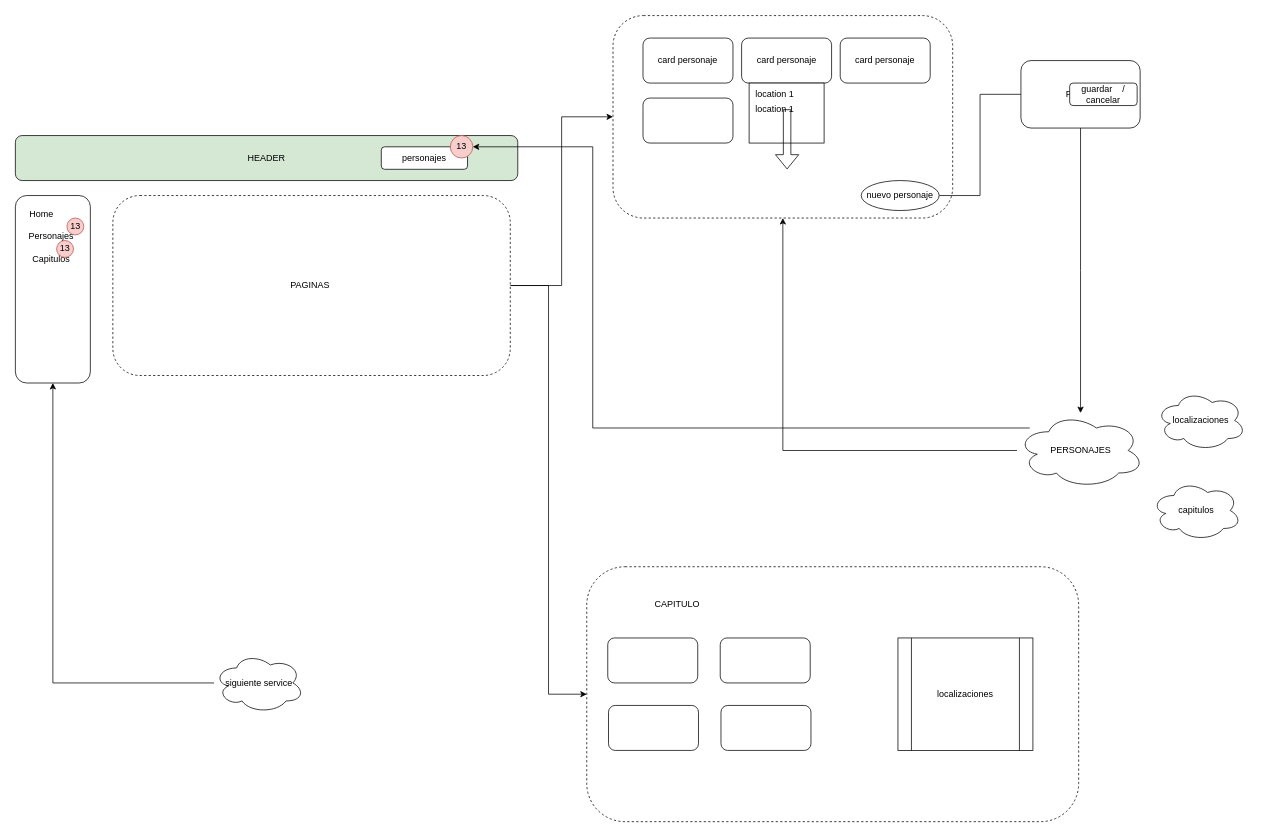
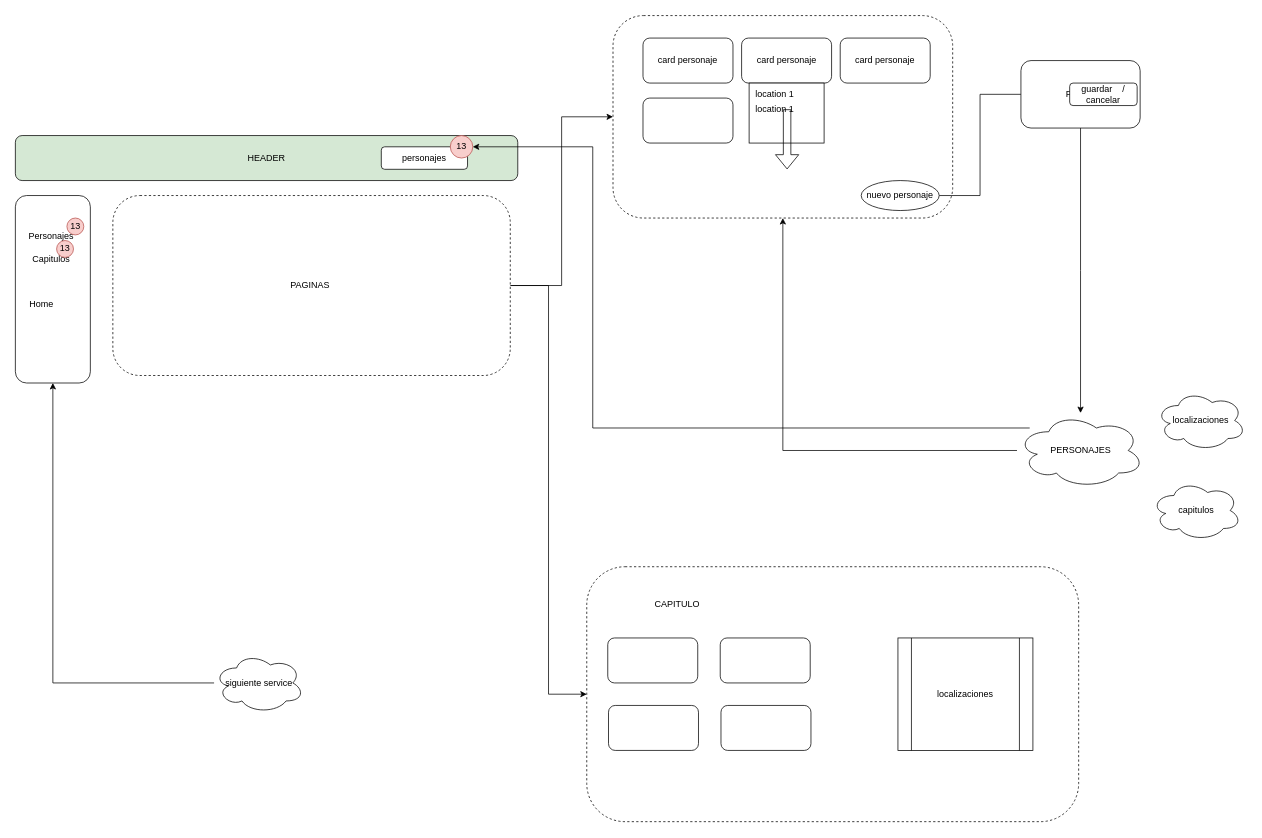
- <mxCell id="6" value="Home" style="text;html=1;strokeColor=none;fillColor=none;align=center;verticalAlign=middle;whiteSpace=wrap;rounded=0;" vertex="1" parent="1"><mxGeometry x="25" y="270" width="60" height="30" as="geometry" /></mxCell>
+ <mxCell id="6" value="Home" style="text;html=1;strokeColor=none;fillColor=none;align=center;verticalAlign=middle;whiteSpace=wrap;rounded=0;" vertex="1" parent="1"><mxGeometry x="25" y="390" width="60" height="30" as="geometry" /></mxCell>
